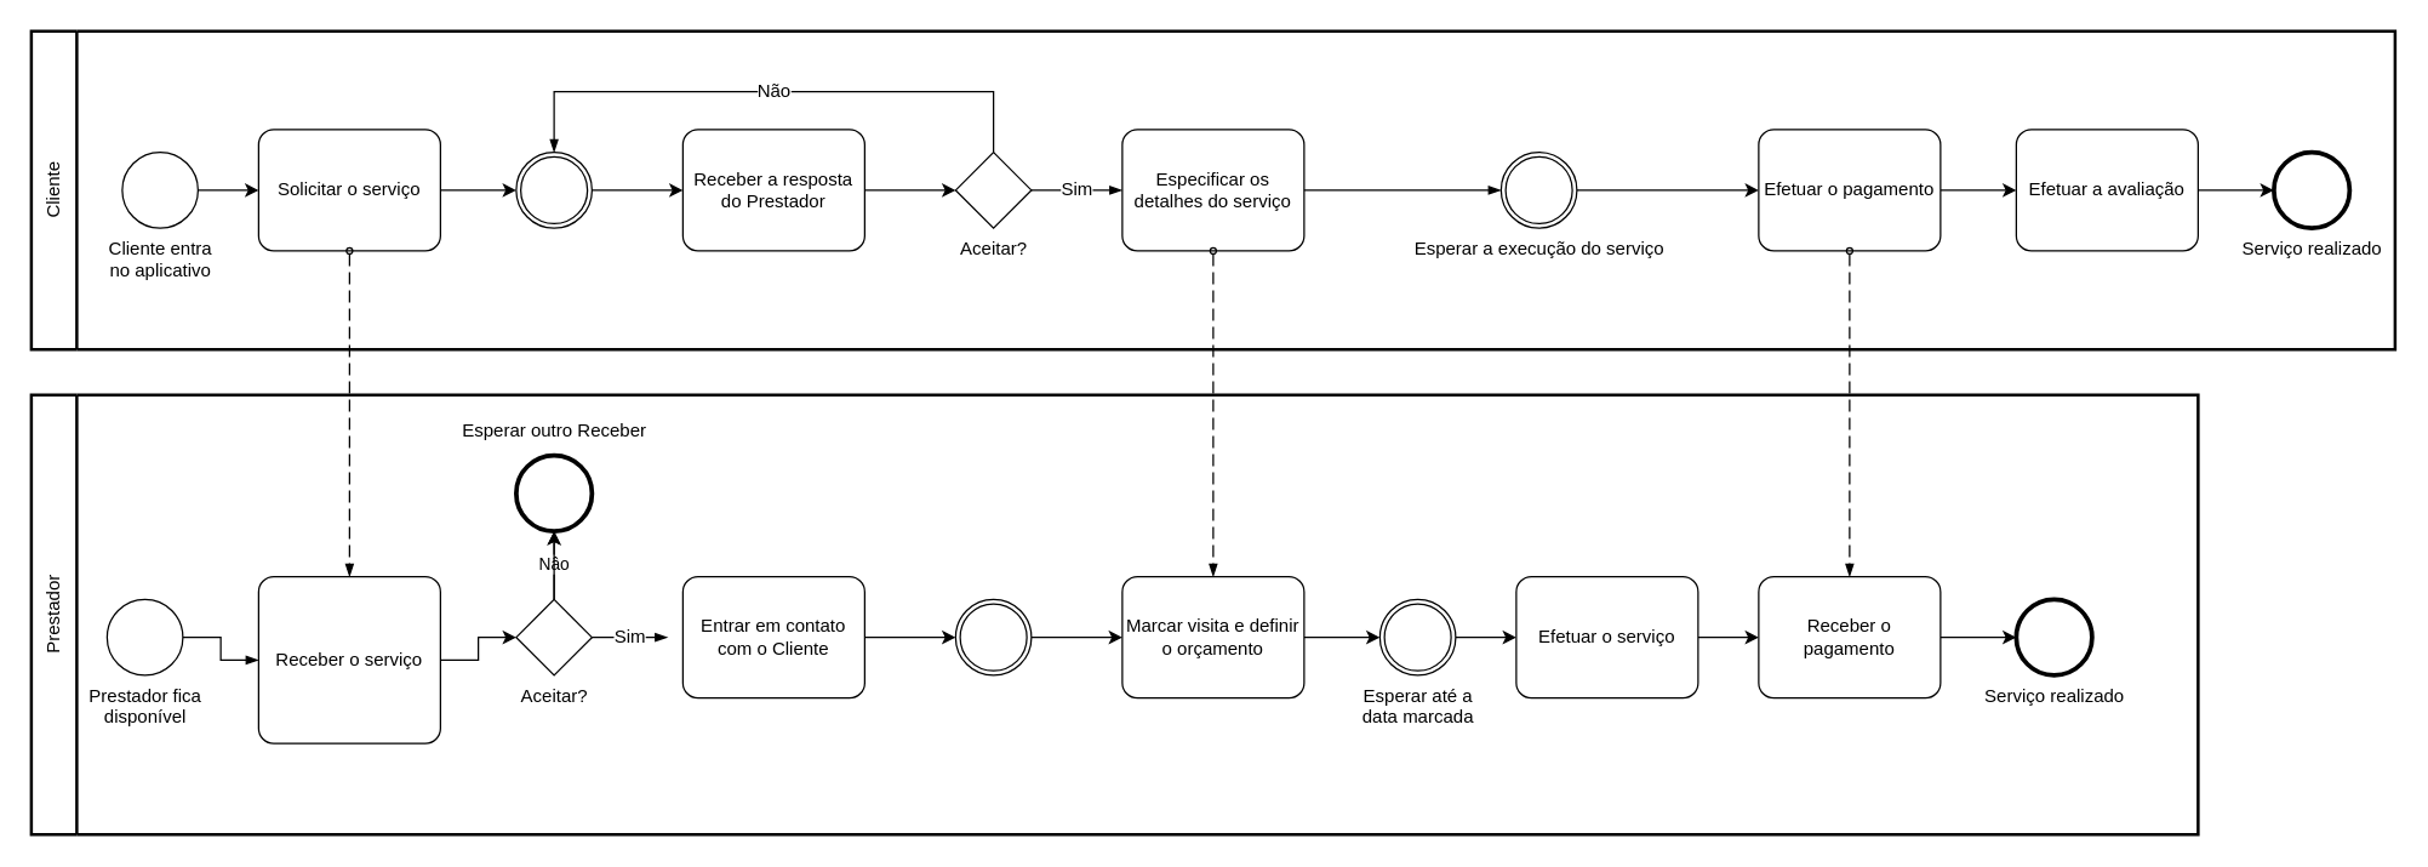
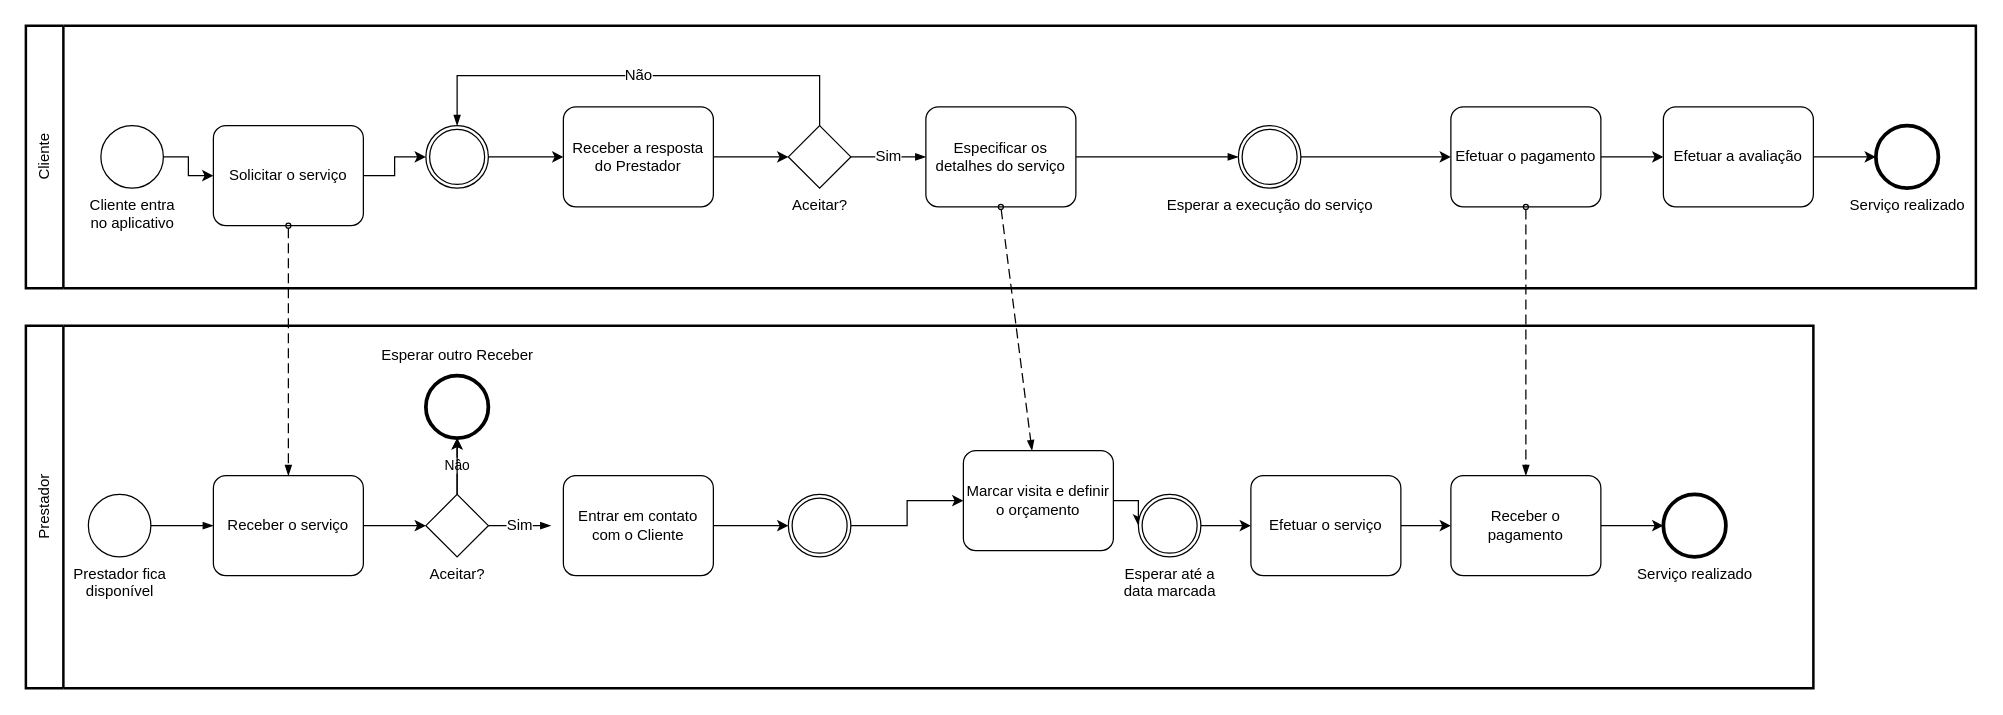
- <mxCell id="6" value="Solicitar o serviço" style="points=[[0.25,0,0],[0.5,0,0],[0.75,0,0],[1,0.25,0],[1,0.5,0],[1,0.75,0],[0.75,1,0],[0.5,1,0],[0.25,1,0],[0,0.75,0],[0,0.5,0],[0,0.25,0]];shape=mxgraph.bpmn.task;whiteSpace=wrap;rectStyle=rounded;size=10;html=1;container=1;expand=0;collapsible=0;taskMarker=abstract;" vertex="1" parent="2"><mxGeometry x="150" y="65" width="120" height="80" as="geometry" /></mxCell>
+ <mxCell id="6" value="Solicitar o serviço" style="points=[[0.25,0,0],[0.5,0,0],[0.75,0,0],[1,0.25,0],[1,0.5,0],[1,0.75,0],[0.75,1,0],[0.5,1,0],[0.25,1,0],[0,0.75,0],[0,0.5,0],[0,0.25,0]];shape=mxgraph.bpmn.task;whiteSpace=wrap;rectStyle=rounded;size=10;html=1;container=1;expand=0;collapsible=0;taskMarker=abstract;" vertex="1" parent="2"><mxGeometry x="150" y="80" width="120" height="80" as="geometry" /></mxCell>
- <mxCell id="35" value="Marcar visita e definir o orçamento" style="points=[[0.25,0,0],[0.5,0,0],[0.75,0,0],[1,0.25,0],[1,0.5,0],[1,0.75,0],[0.75,1,0],[0.5,1,0],[0.25,1,0],[0,0.75,0],[0,0.5,0],[0,0.25,0]];shape=mxgraph.bpmn.task;whiteSpace=wrap;rectStyle=rounded;size=10;html=1;container=1;expand=0;collapsible=0;taskMarker=abstract;" vertex="1" parent="23"><mxGeometry x="720" y="120" width="120" height="80" as="geometry" /></mxCell>
+ <mxCell id="35" value="Marcar visita e definir o orçamento" style="points=[[0.25,0,0],[0.5,0,0],[0.75,0,0],[1,0.25,0],[1,0.5,0],[1,0.75,0],[0.75,1,0],[0.5,1,0],[0.25,1,0],[0,0.75,0],[0,0.5,0],[0,0.25,0]];shape=mxgraph.bpmn.task;whiteSpace=wrap;rectStyle=rounded;size=10;html=1;container=1;expand=0;collapsible=0;taskMarker=abstract;" vertex="1" parent="23"><mxGeometry x="750" y="100" width="120" height="80" as="geometry" /></mxCell>
- <mxCell id="26" value="Receber o serviço" style="points=[[0.25,0,0],[0.5,0,0],[0.75,0,0],[1,0.25,0],[1,0.5,0],[1,0.75,0],[0.75,1,0],[0.5,1,0],[0.25,1,0],[0,0.75,0],[0,0.5,0],[0,0.25,0]];shape=mxgraph.bpmn.task;whiteSpace=wrap;rectStyle=rounded;size=10;html=1;container=1;expand=0;collapsible=0;taskMarker=abstract;" vertex="1" parent="23"><mxGeometry x="150" y="120" width="120" height="110" as="geometry" /></mxCell>
+ <mxCell id="26" value="Receber o serviço" style="points=[[0.25,0,0],[0.5,0,0],[0.75,0,0],[1,0.25,0],[1,0.5,0],[1,0.75,0],[0.75,1,0],[0.5,1,0],[0.25,1,0],[0,0.75,0],[0,0.5,0],[0,0.25,0]];shape=mxgraph.bpmn.task;whiteSpace=wrap;rectStyle=rounded;size=10;html=1;container=1;expand=0;collapsible=0;taskMarker=abstract;" vertex="1" parent="23"><mxGeometry x="150" y="120" width="120" height="80" as="geometry" /></mxCell>
